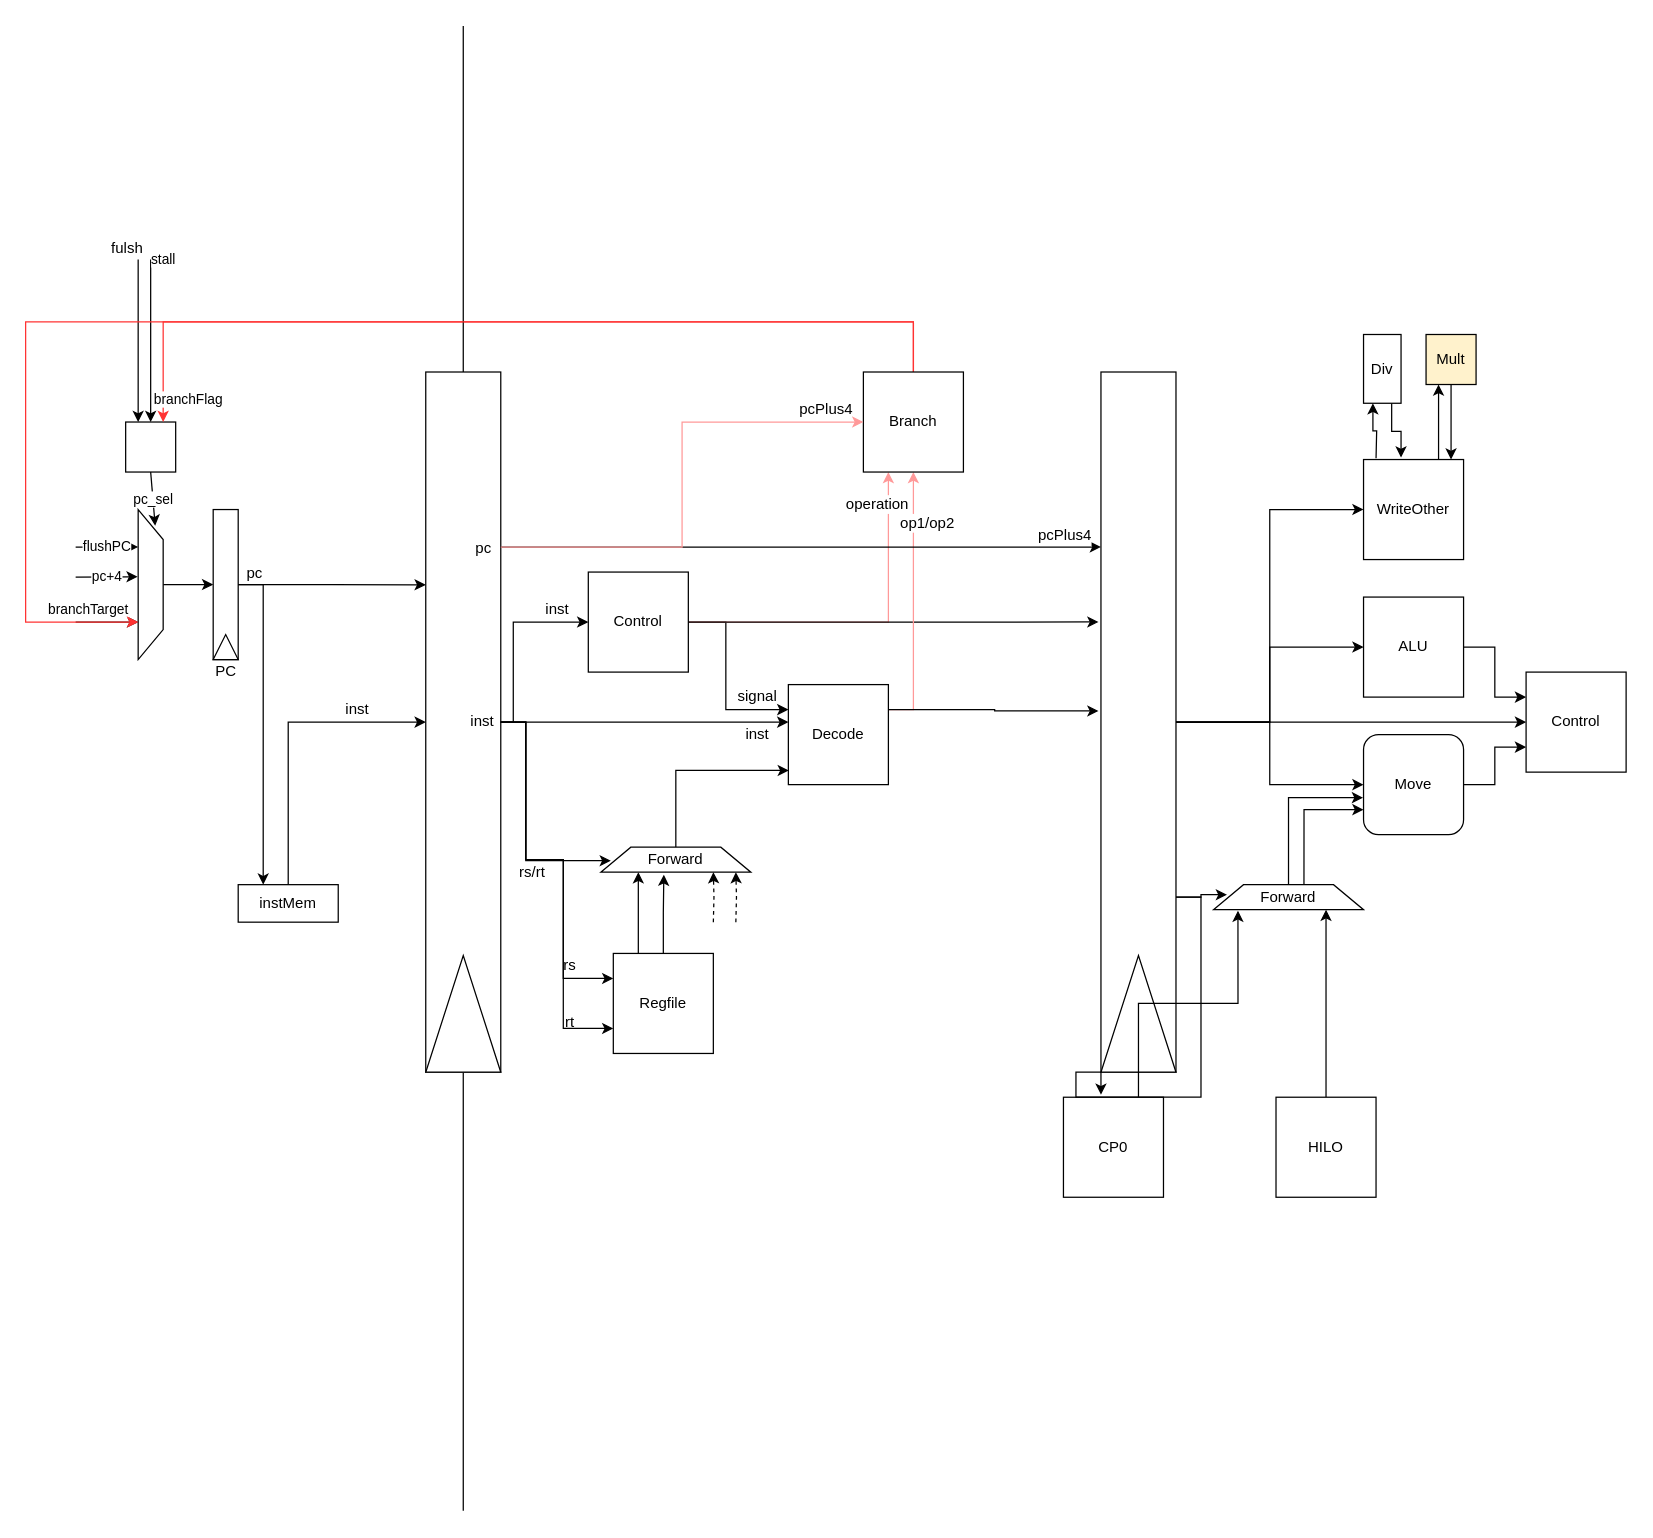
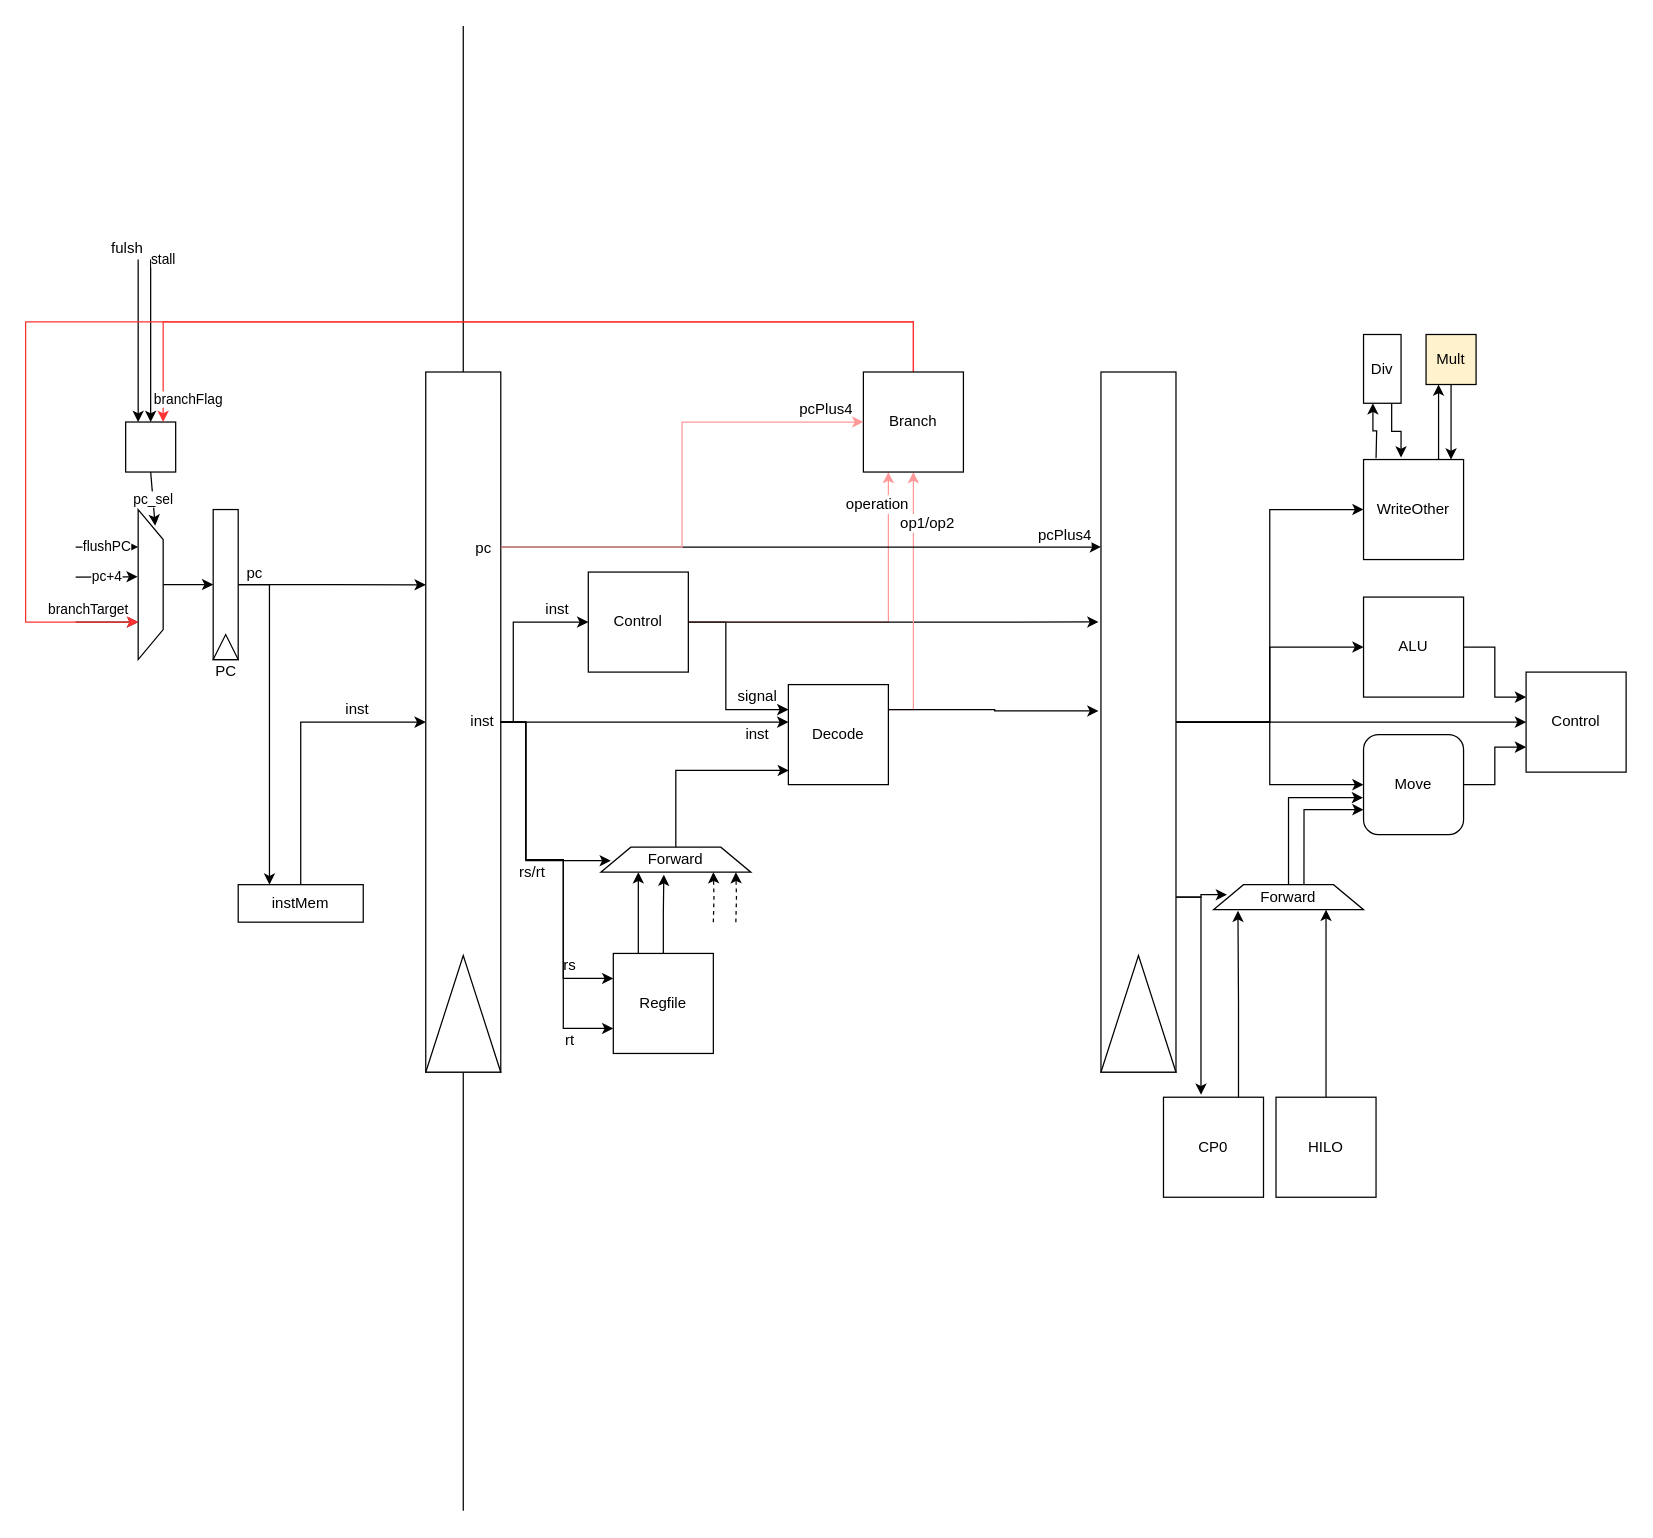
- <mxCell id="14" value="instMem" style="rounded=0;whiteSpace=wrap;html=1;" parent="1" vertex="1"><mxGeometry x="190" y="707" width="80" height="30" as="geometry" /></mxCell>
+ <mxCell id="14" value="instMem" style="rounded=0;whiteSpace=wrap;html=1;" parent="1" vertex="1"><mxGeometry x="190" y="707" width="100" height="30" as="geometry" /></mxCell>
- <mxCell id="41" value="rt" style="text;html=1;align=center;verticalAlign=middle;resizable=0;points=[];autosize=1;" parent="1" vertex="1"><mxGeometry x="445" y="807" width="20" height="20" as="geometry" /></mxCell>
+ <mxCell id="41" value="rt" style="text;html=1;align=center;verticalAlign=middle;resizable=0;points=[];autosize=1;" parent="1" vertex="1"><mxGeometry x="445" y="822" width="20" height="20" as="geometry" /></mxCell>
- <mxCell id="62" value="CP0" style="whiteSpace=wrap;html=1;aspect=fixed;" parent="1" vertex="1"><mxGeometry x="850" y="877" width="80" height="80" as="geometry" /></mxCell>
+ <mxCell id="62" value="CP0" style="whiteSpace=wrap;html=1;aspect=fixed;" parent="1" vertex="1"><mxGeometry x="930" y="877" width="80" height="80" as="geometry" /></mxCell>
